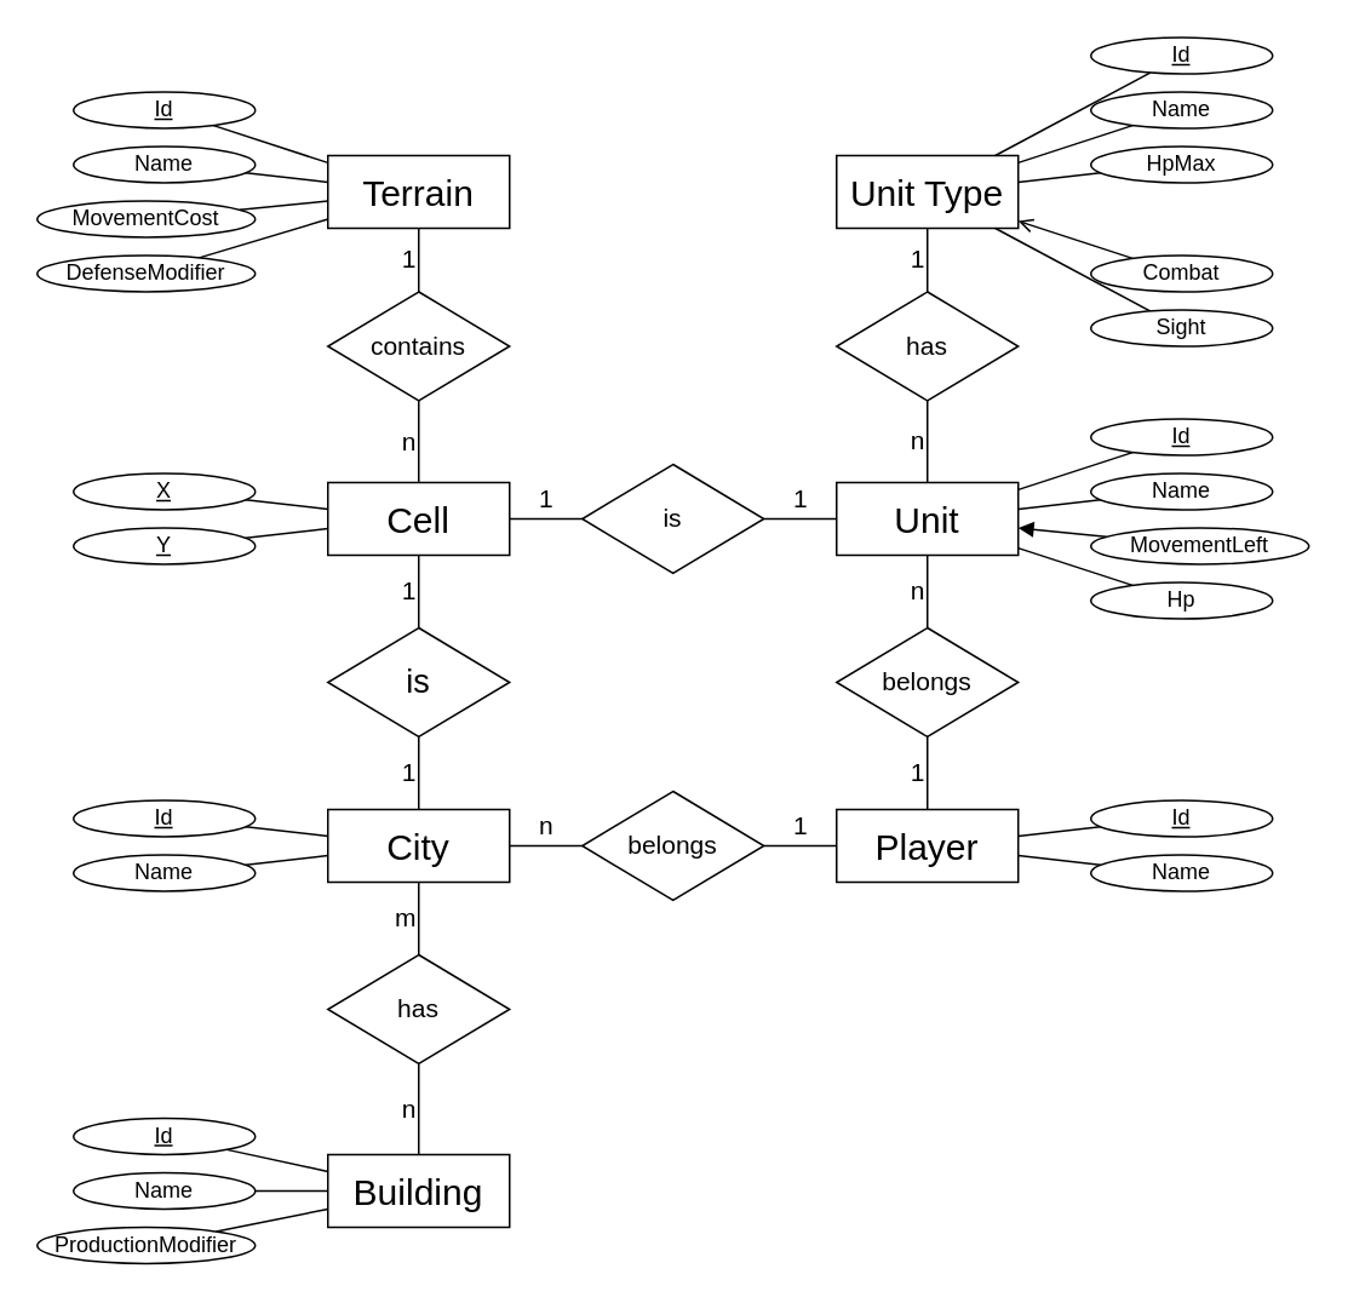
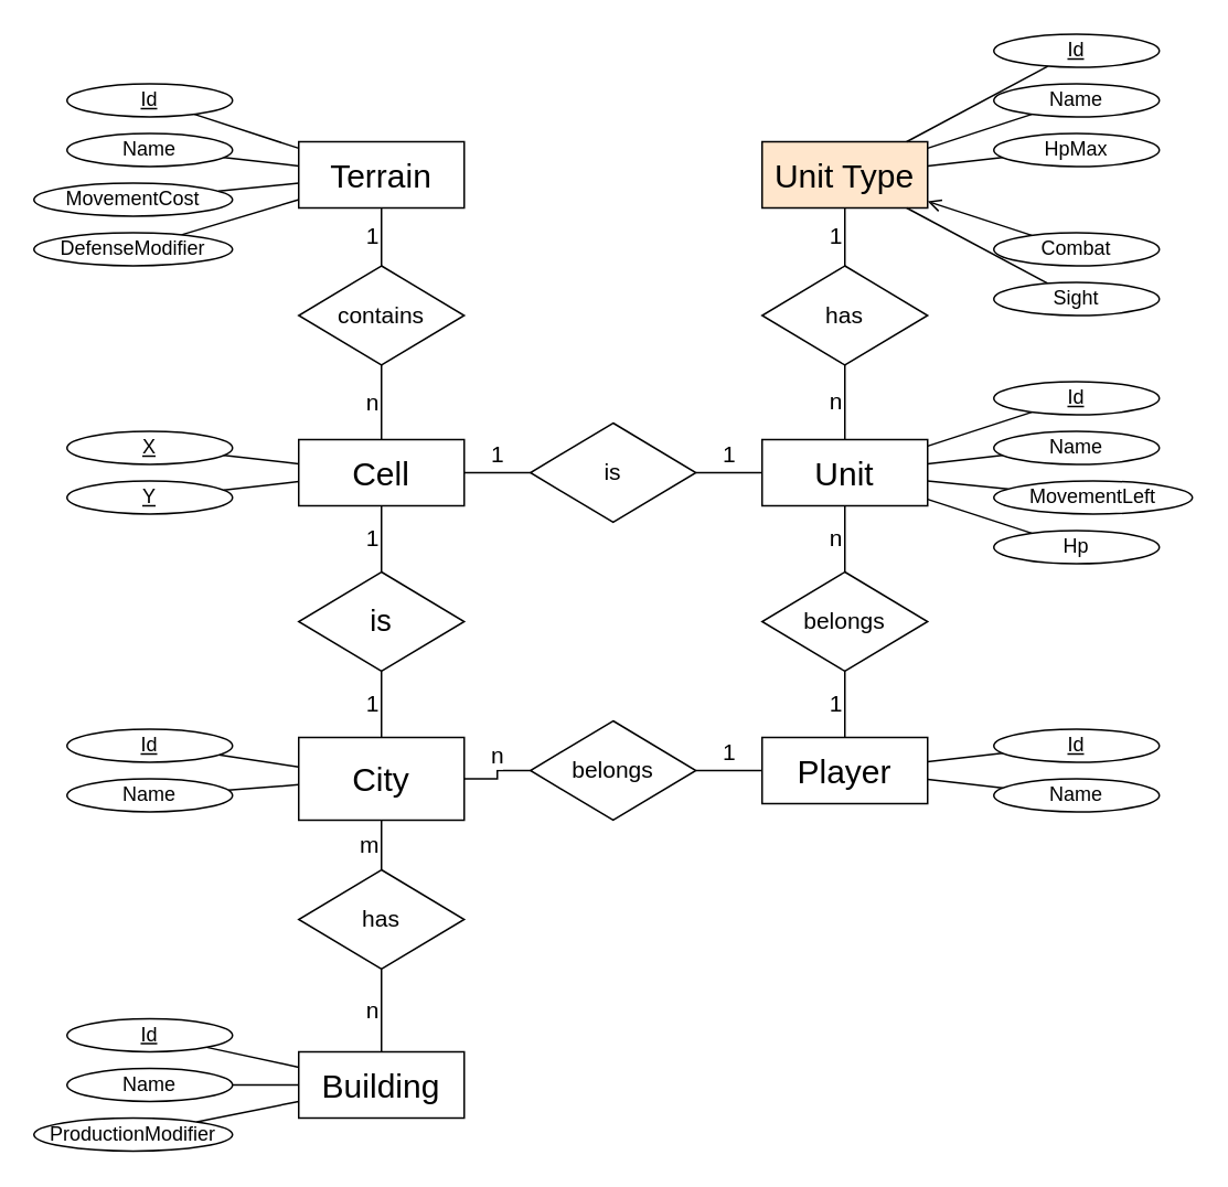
- <mxCell id="5" value="Unit Type" style="whiteSpace=wrap;html=1;align=center;fontSize=20;" parent="1" vertex="1"><mxGeometry x="460" y="85" width="100" height="40" as="geometry" /></mxCell>
+ <mxCell id="5" value="Unit Type" style="whiteSpace=wrap;html=1;align=center;fontSize=20;fillColor=#ffe6cc;" parent="1" vertex="1"><mxGeometry x="460" y="85" width="100" height="40" as="geometry" /></mxCell>
- <mxCell id="66" value="" style="rounded=0;orthogonalLoop=1;jettySize=auto;html=1;endArrow=block;startFill=0;" edge="1" parent="1" source="67" target="8"><mxGeometry relative="1" as="geometry" /></mxCell>
+ <mxCell id="66" value="" style="rounded=0;orthogonalLoop=1;jettySize=auto;html=1;endArrow=none;startFill=0;" edge="1" parent="1" source="67" target="8"><mxGeometry relative="1" as="geometry" /></mxCell>
- <mxCell id="11" value="City" style="whiteSpace=wrap;html=1;align=center;fontSize=20;" parent="1" vertex="1"><mxGeometry x="180" y="445" width="100" height="40" as="geometry" /></mxCell>
+ <mxCell id="11" value="City" style="whiteSpace=wrap;html=1;align=center;fontSize=20;" parent="1" vertex="1"><mxGeometry x="180" y="445" width="100" height="50" as="geometry" /></mxCell>
